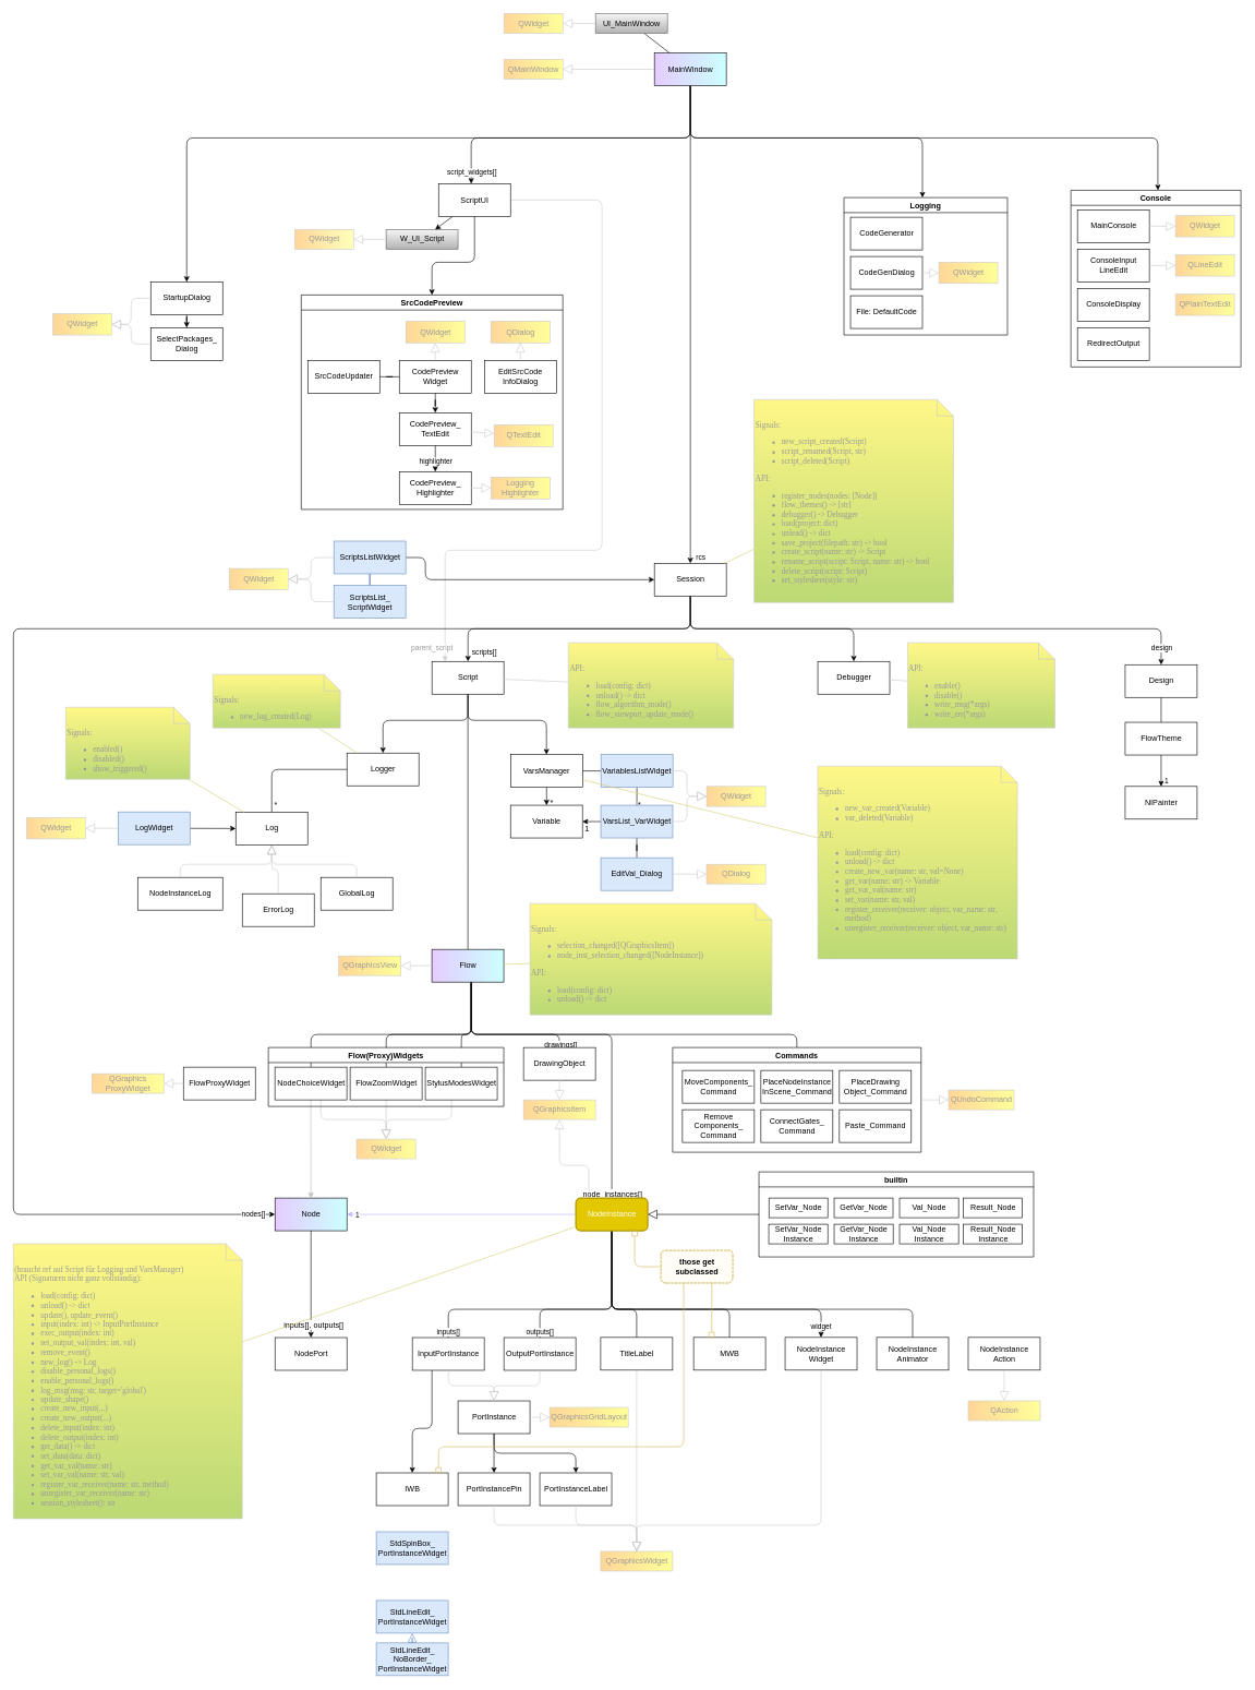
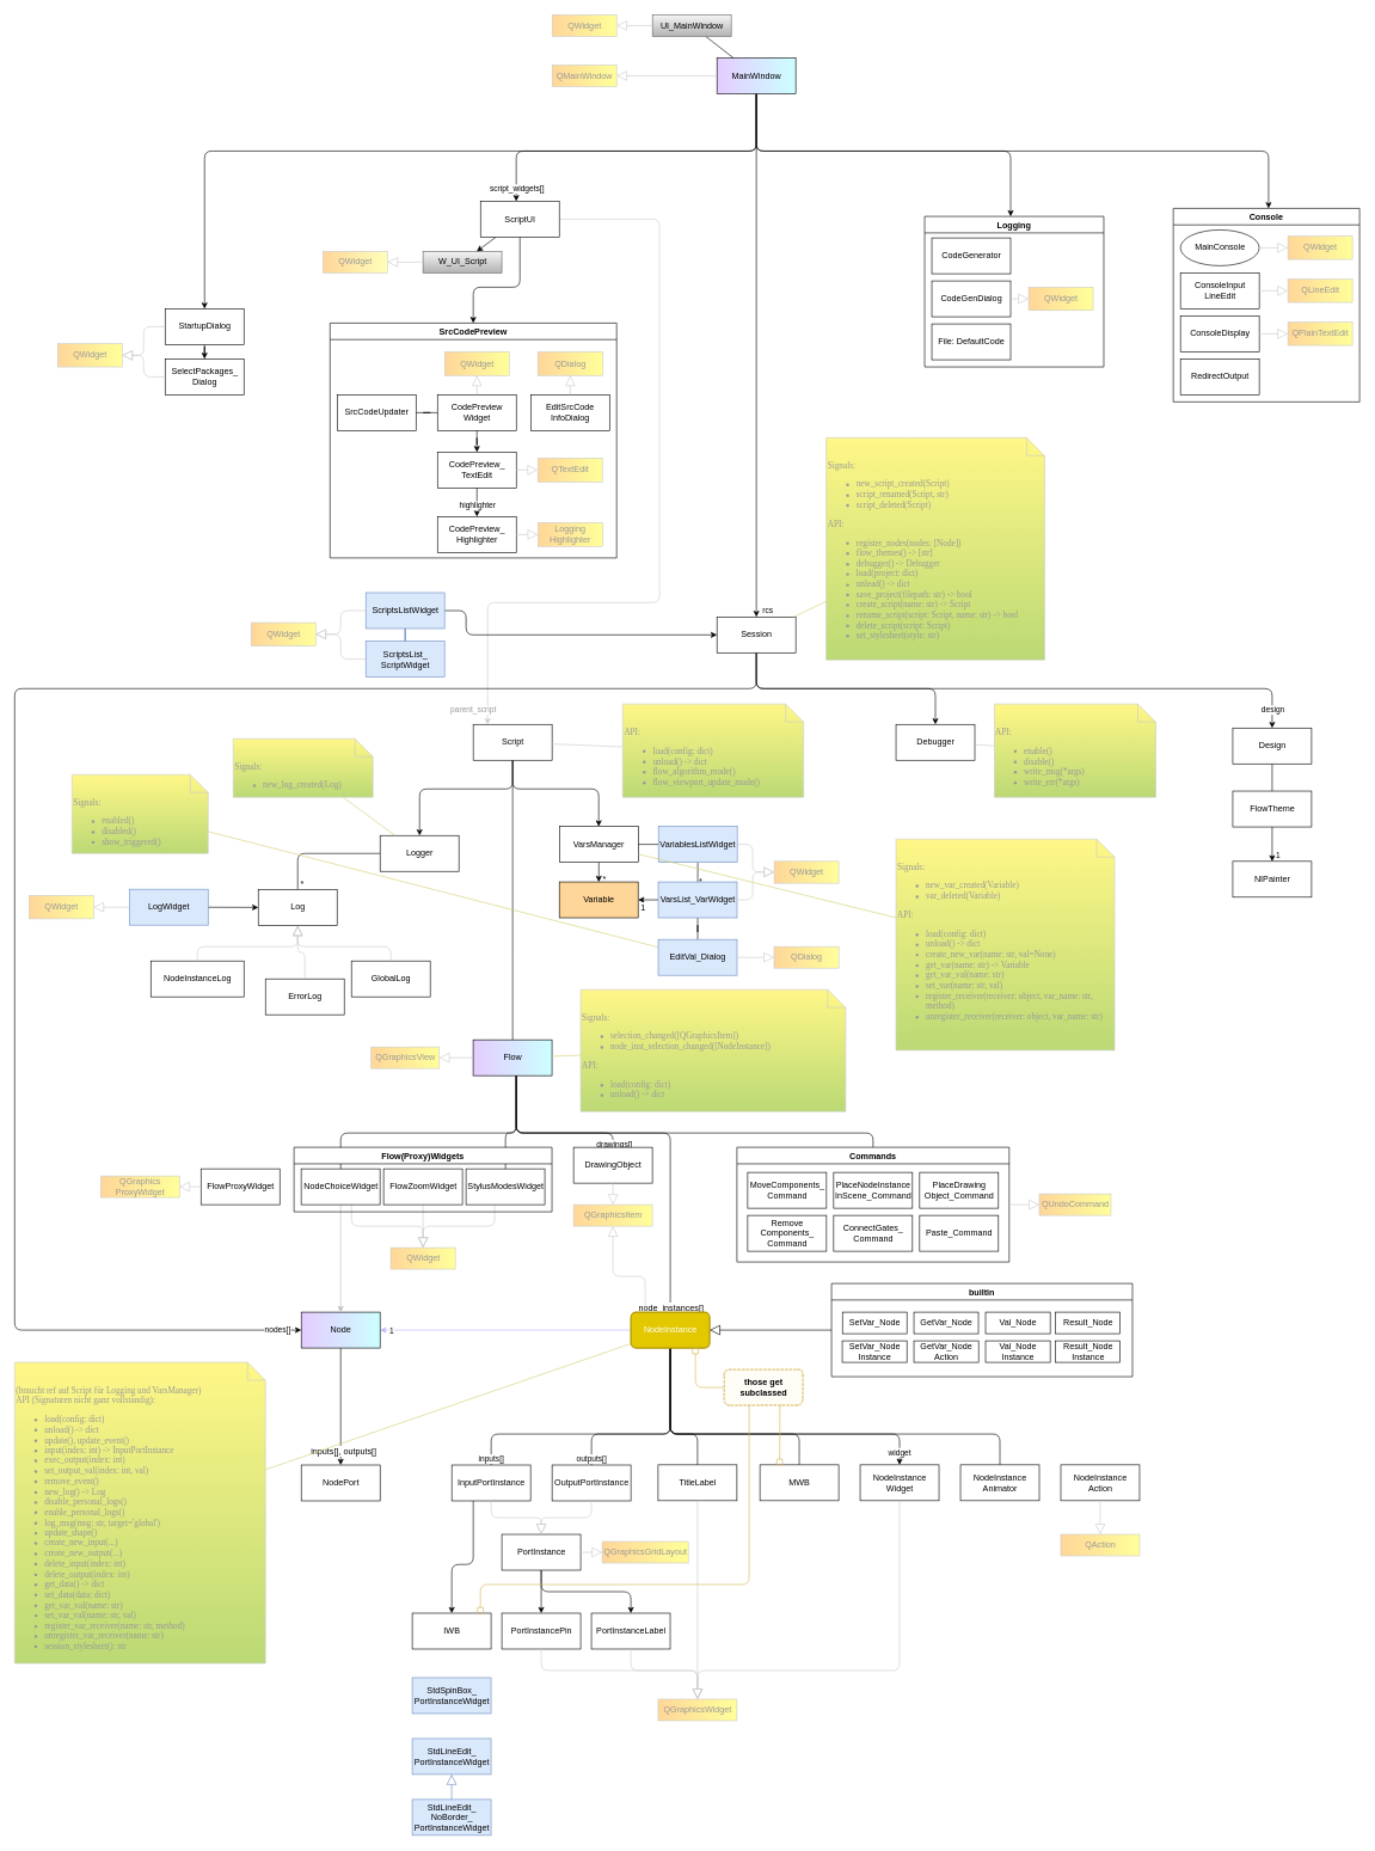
- <mxCell id="182" value="MainConsole" style="html=1;" parent="181" vertex="1"><mxGeometry x="10" y="30" width="110" height="50" as="geometry" /></mxCell>
+ <mxCell id="182" value="MainConsole" style="ellipse;html=1;" parent="181" vertex="1"><mxGeometry x="10" y="30" width="110" height="50" as="geometry" /></mxCell>
+ <mxCell id="191" value="" style="endArrow=block;endFill=0;endSize=12;html=1;strokeColor=#CCCCCC;" edge="1" parent="181" source="184" target="188"><mxGeometry width="160" relative="1" as="geometry"><mxPoint x="160" y="175.003" as="sourcePoint" /><mxPoint x="120" y="175.002" as="targetPoint" /></mxGeometry></mxCell>
- <mxCell id="159" value="QTextEdit" style="html=1;gradientColor=#FFFF99;gradientDirection=east;strokeColor=#CCCCCC;fontColor=#999999;fillColor=#FFD699;" parent="155" vertex="1"><mxGeometry x="295" y="198.41" width="90" height="33.17" as="geometry" /></mxCell>
+ <mxCell id="159" value="QTextEdit" style="html=1;gradientColor=#FFFF99;gradientDirection=east;strokeColor=#CCCCCC;fontColor=#999999;fillColor=#FFD699;" parent="155" vertex="1"><mxGeometry x="290" y="188.41" width="90" height="33.17" as="geometry" /></mxCell>
- <mxCell id="100" style="edgeStyle=orthogonalEdgeStyle;rounded=1;orthogonalLoop=1;jettySize=auto;html=1;endArrow=classic;endFill=1;strokeColor=#000000;fontFamily=Helvetica;" parent="1" source="107" target="16" edge="1"><mxGeometry relative="1" as="geometry"><Array as="points"><mxPoint x="1055.13" y="960" /><mxPoint x="715.13" y="960" /></Array></mxGeometry></mxCell>
- <mxCell id="101" value="&lt;font color=&quot;#000000&quot;&gt;scripts[]&lt;/font&gt;" style="edgeLabel;html=1;align=center;verticalAlign=middle;resizable=0;points=[];fontColor=#999999;" vertex="1" connectable="0" parent="100"><mxGeometry x="0.95" relative="1" as="geometry"><mxPoint x="24.88" y="-4" as="offset" /></mxGeometry></mxCell>
- <mxCell id="58" value="Logger" style="html=1;" parent="1" vertex="1"><mxGeometry x="530" y="1150" width="110" height="50" as="geometry" /></mxCell>
+ <mxCell id="58" value="Logger" style="html=1;" parent="1" vertex="1"><mxGeometry x="530" y="1165" width="110" height="50" as="geometry" /></mxCell>
- <mxCell id="224" style="edgeStyle=none;rounded=1;orthogonalLoop=1;jettySize=auto;html=1;startArrow=none;startFill=0;endArrow=none;endFill=0;fontColor=#999999;strokeColor=#D6CF71;" edge="1" parent="1" source="225" target="59"><mxGeometry relative="1" as="geometry" /></mxCell>
+ <mxCell id="224" style="edgeStyle=none;rounded=1;orthogonalLoop=1;jettySize=auto;html=1;startArrow=none;startFill=0;endArrow=none;endFill=0;fontColor=#999999;strokeColor=#D6CF71;" edge="1" parent="1" source="225" target="145"><mxGeometry relative="1" as="geometry" /></mxCell>
- <mxCell id="70" value="&lt;div&gt;Variable&lt;/div&gt;" style="html=1;" parent="1" vertex="1"><mxGeometry x="780.13" y="1229.73" width="110" height="50" as="geometry" /></mxCell>
+ <mxCell id="70" value="&lt;div&gt;Variable&lt;/div&gt;" style="html=1;fillColor=#ffd699;" parent="1" vertex="1"><mxGeometry x="780.13" y="1229.73" width="110" height="50" as="geometry" /></mxCell>
- <mxCell id="20" style="edgeStyle=orthogonalEdgeStyle;rounded=1;orthogonalLoop=1;jettySize=auto;html=1;endArrow=none;endFill=0;" parent="1" source="25" target="233" edge="1"><mxGeometry relative="1" as="geometry"><Array as="points"><mxPoint x="720" y="1580" /><mxPoint x="590" y="1580" /></Array></mxGeometry></mxCell>
- <mxCell id="136" value="&lt;div&gt;GetVar_Node&lt;/div&gt;&lt;div&gt;Instance&lt;br&gt;&lt;/div&gt;" style="html=1;" parent="134" vertex="1"><mxGeometry x="115" y="80" width="90.26" height="30" as="geometry" /></mxCell>
+ <mxCell id="136" value="&lt;div&gt;GetVar_Node&lt;/div&gt;&lt;div&gt;Action&lt;br&gt;&lt;/div&gt;" style="html=1;" parent="134" vertex="1"><mxGeometry x="115" y="80" width="90.26" height="30" as="geometry" /></mxCell>
- <mxCell id="91" value="&lt;div&gt;StdLineEdit_&lt;/div&gt;&lt;div&gt;PortInstanceWidget&lt;/div&gt;" style="html=1;rounded=0;shadow=0;glass=0;sketch=0;fillColor=#dae8fc;strokeColor=#6c8ebf;" parent="1" vertex="1"><mxGeometry x="574.87" y="2444.94" width="110" height="50" as="geometry" /></mxCell>
+ <mxCell id="91" value="&lt;div&gt;StdLineEdit_&lt;/div&gt;&lt;div&gt;PortInstanceWidget&lt;/div&gt;" style="html=1;rounded=0;shadow=0;glass=0;sketch=0;fillColor=#dae8fc;strokeColor=#6c8ebf;" parent="1" vertex="1"><mxGeometry x="574.87" y="2424.94" width="110" height="50" as="geometry" /></mxCell>
